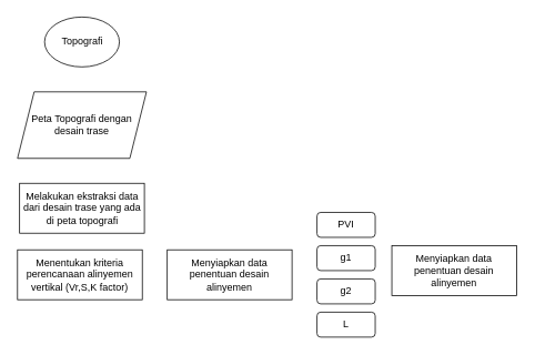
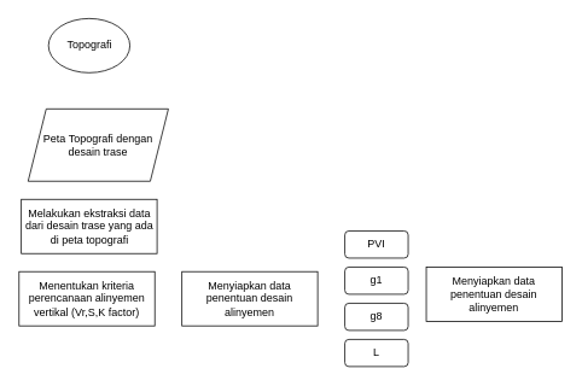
- <mxCell id="3" value="Peta Topografi dengan desain trase" style="shape=parallelogram;perimeter=parallelogramPerimeter;whiteSpace=wrap;html=1;fixedSize=1;" vertex="1" parent="1"><mxGeometry x="20" y="110" width="155" height="80" as="geometry" /></mxCell>
+ <mxCell id="3" value="Peta Topografi dengan desain trase" style="shape=parallelogram;perimeter=parallelogramPerimeter;whiteSpace=wrap;html=1;fixedSize=1;" vertex="1" parent="1"><mxGeometry x="30" y="120" width="155" height="80" as="geometry" /></mxCell>
- <mxCell id="9" value="g2" style="rounded=1;whiteSpace=wrap;html=1;" vertex="1" parent="1"><mxGeometry x="380" y="335" width="70" height="30" as="geometry" /></mxCell>
+ <mxCell id="9" value="g8" style="rounded=1;whiteSpace=wrap;html=1;" vertex="1" parent="1"><mxGeometry x="380" y="335" width="70" height="30" as="geometry" /></mxCell>
